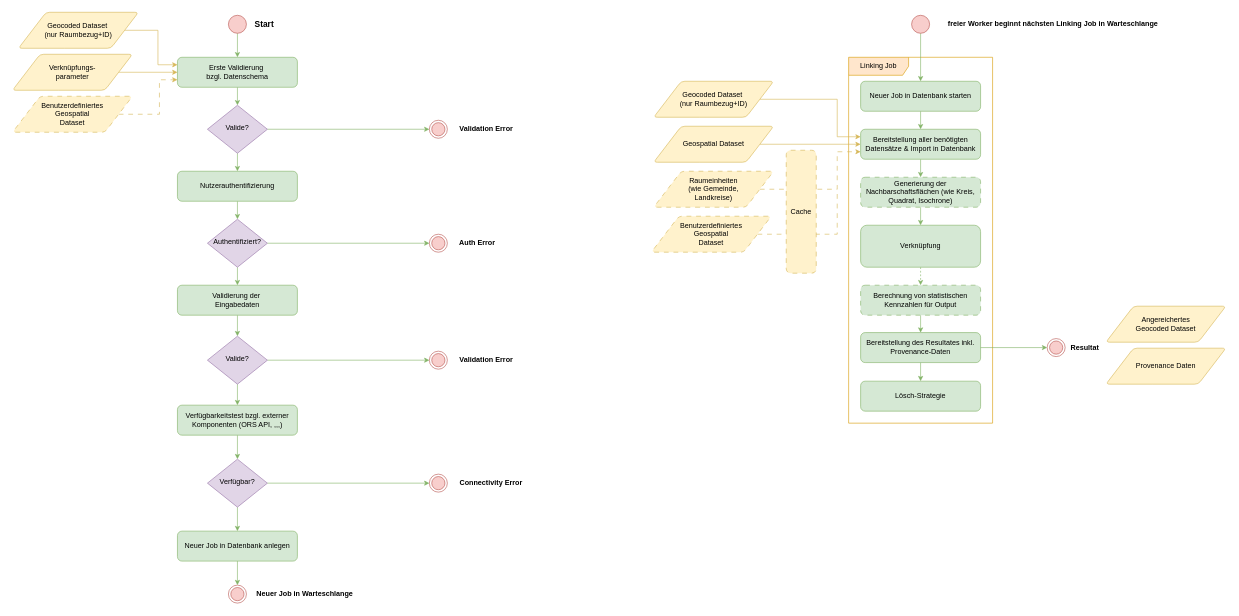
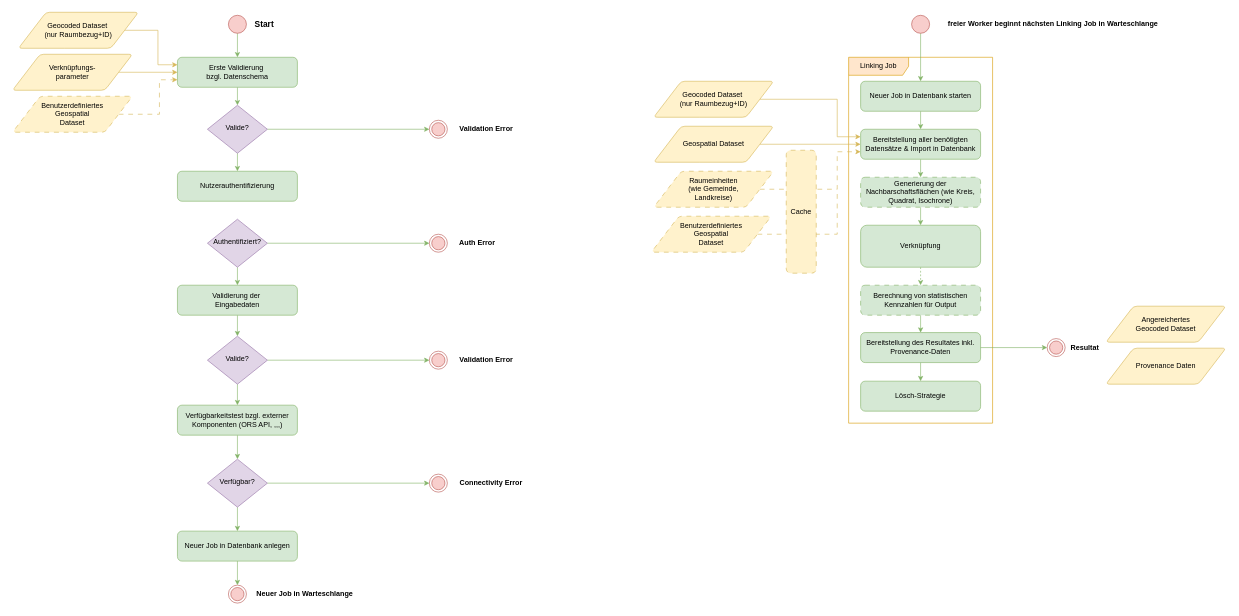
- <mxCell id="10" style="edgeStyle=orthogonalEdgeStyle;rounded=0;orthogonalLoop=1;jettySize=auto;html=1;exitX=0.5;exitY=1;exitDx=0;exitDy=0;entryX=0.5;entryY=0;entryDx=0;entryDy=0;fillColor=#d5e8d4;strokeColor=#82b366;" parent="1" source="11" target="14" edge="1"><mxGeometry relative="1" as="geometry" /></mxCell>
